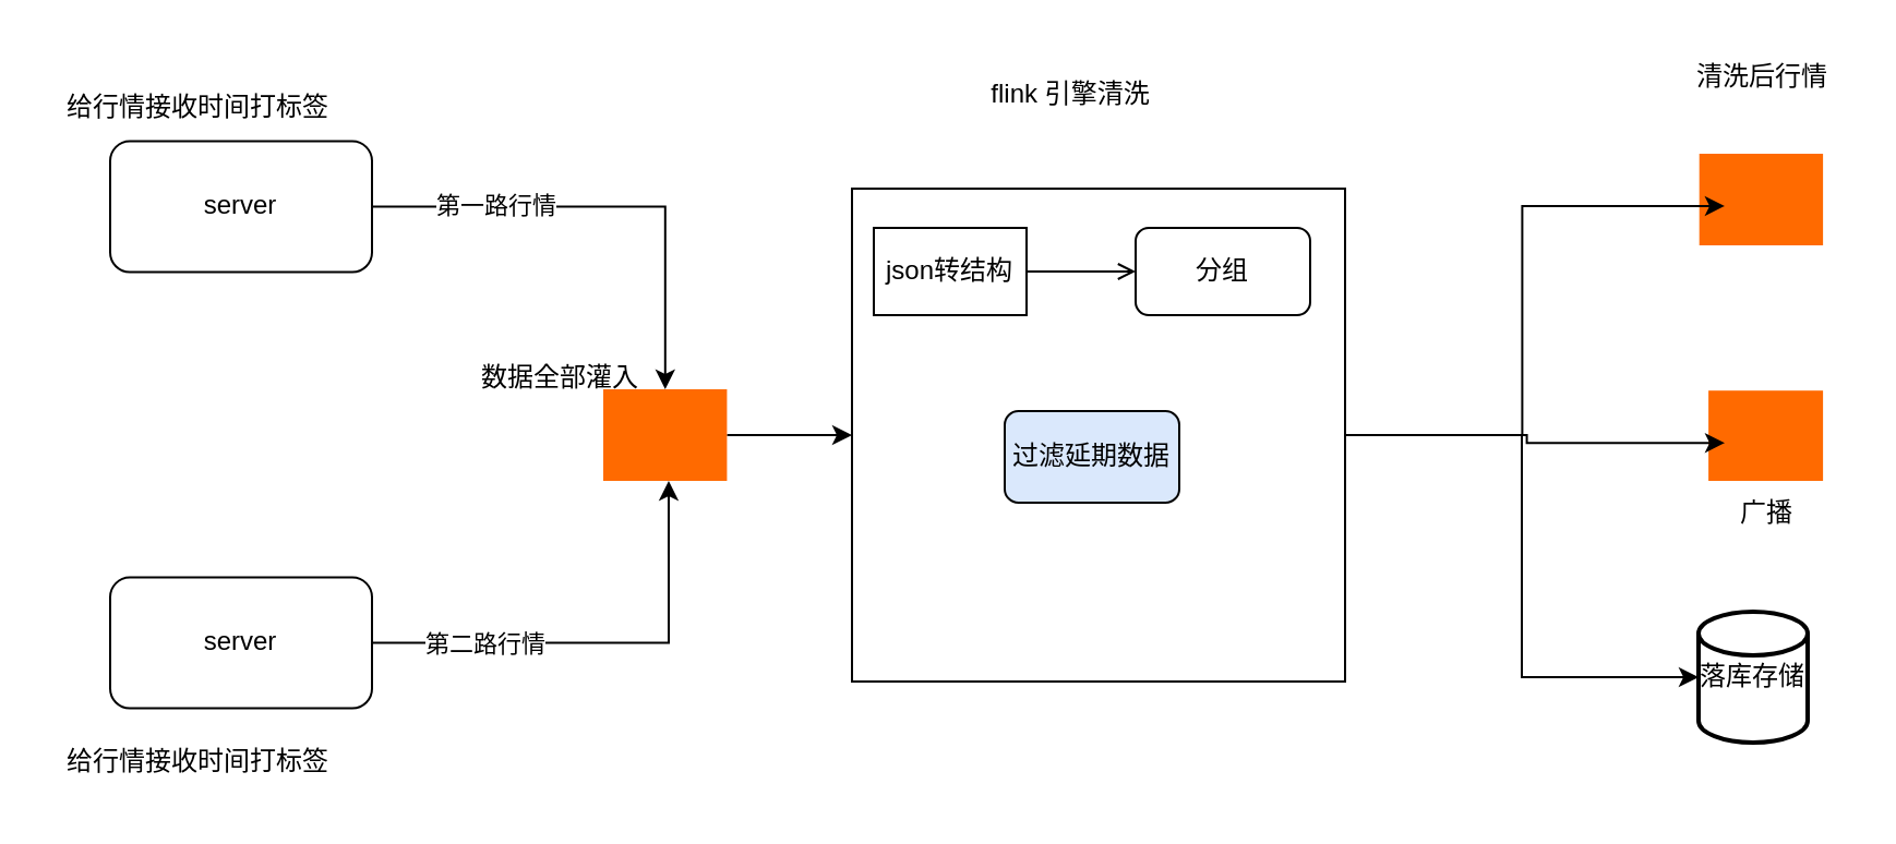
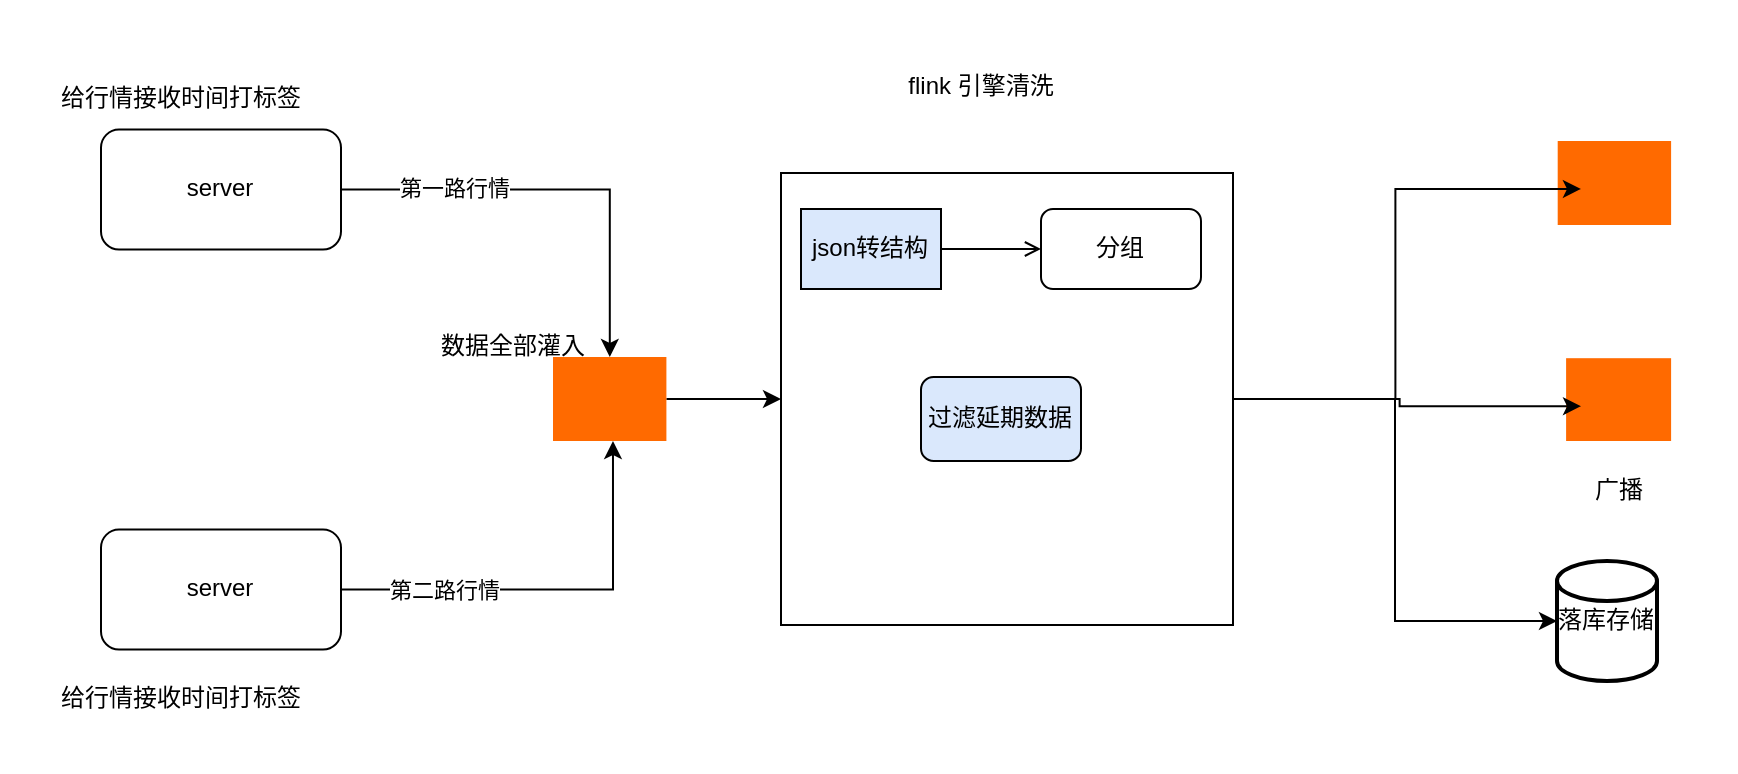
- <mxCell id="16" value="清洗后行情" style="text;html=1;align=center;verticalAlign=middle;resizable=0;points=[];autosize=1;strokeColor=none;fillColor=none;" vertex="1" parent="1"><mxGeometry x="766.7" y="20" width="80" height="30" as="geometry" /></mxCell>
- <mxCell id="20" value="json转结构" style="rounded=1;whiteSpace=wrap;html=1;arcSize=0;" vertex="1" parent="1"><mxGeometry x="400" y="104" width="70" height="40" as="geometry" /></mxCell>
+ <mxCell id="20" value="json转结构" style="rounded=1;whiteSpace=wrap;html=1;arcSize=0;fillColor=#dae8fc;" vertex="1" parent="1"><mxGeometry x="400" y="104" width="70" height="40" as="geometry" /></mxCell>
- <mxCell id="25" value="广播" style="text;html=1;align=center;verticalAlign=middle;resizable=0;points=[];autosize=1;strokeColor=none;fillColor=none;" vertex="1" parent="1"><mxGeometry x="783.8" y="220" width="50" height="30" as="geometry" /></mxCell>
+ <mxCell id="25" value="广播" style="text;html=1;align=center;verticalAlign=middle;resizable=0;points=[];autosize=1;strokeColor=none;fillColor=none;" vertex="1" parent="1"><mxGeometry x="783.8" y="230" width="50" height="30" as="geometry" /></mxCell>
